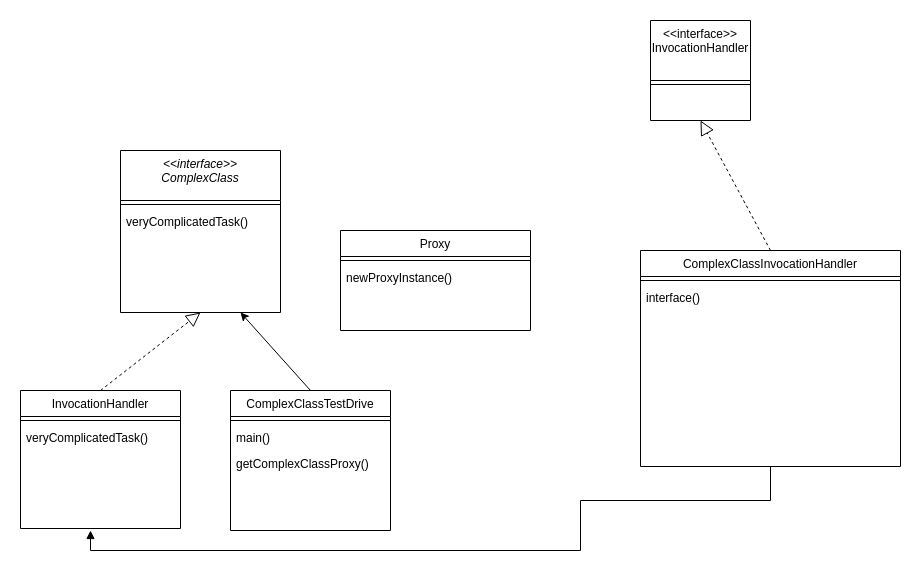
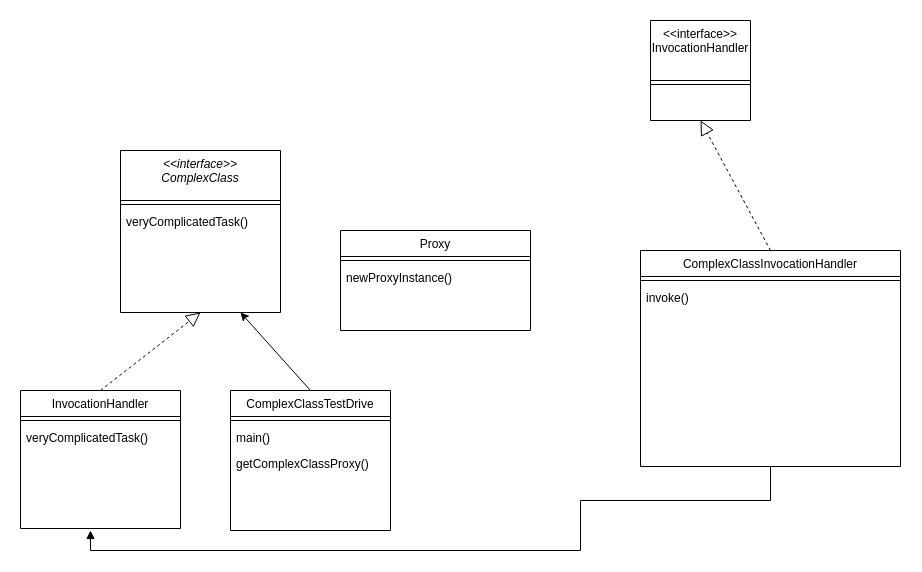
- <mxCell id="14" value="interface()" style="text;align=left;verticalAlign=top;spacingLeft=4;spacingRight=4;overflow=hidden;rotatable=0;points=[[0,0.5],[1,0.5]];portConstraint=eastwest;" vertex="1" parent="12"><mxGeometry y="34" width="260" height="26" as="geometry" /></mxCell>
+ <mxCell id="14" value="invoke()" style="text;align=left;verticalAlign=top;spacingLeft=4;spacingRight=4;overflow=hidden;rotatable=0;points=[[0,0.5],[1,0.5]];portConstraint=eastwest;" vertex="1" parent="12"><mxGeometry y="34" width="260" height="26" as="geometry" /></mxCell>
